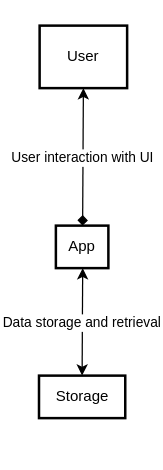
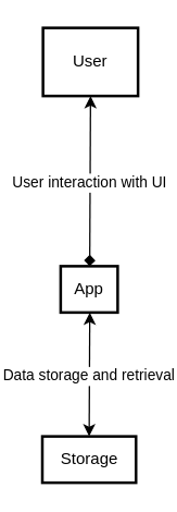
- <mxCell id="3" value="App" style="whiteSpace=wrap;strokeWidth=2;" parent="1" vertex="1"><mxGeometry x="34" y="180" width="42" height="34" as="geometry" /></mxCell>
+ <mxCell id="3" value="App" style="whiteSpace=wrap;strokeWidth=2;" parent="1" vertex="1"><mxGeometry x="34" y="195" width="42" height="34" as="geometry" /></mxCell>
- <mxCell id="4" value="Storage" style="whiteSpace=wrap;strokeWidth=2;" parent="1" vertex="1"><mxGeometry x="20.5" y="300" width="69" height="34" as="geometry" /></mxCell>
+ <mxCell id="4" value="Storage" style="whiteSpace=wrap;strokeWidth=2;" parent="1" vertex="1"><mxGeometry x="20.5" y="320" width="69" height="34" as="geometry" /></mxCell>
